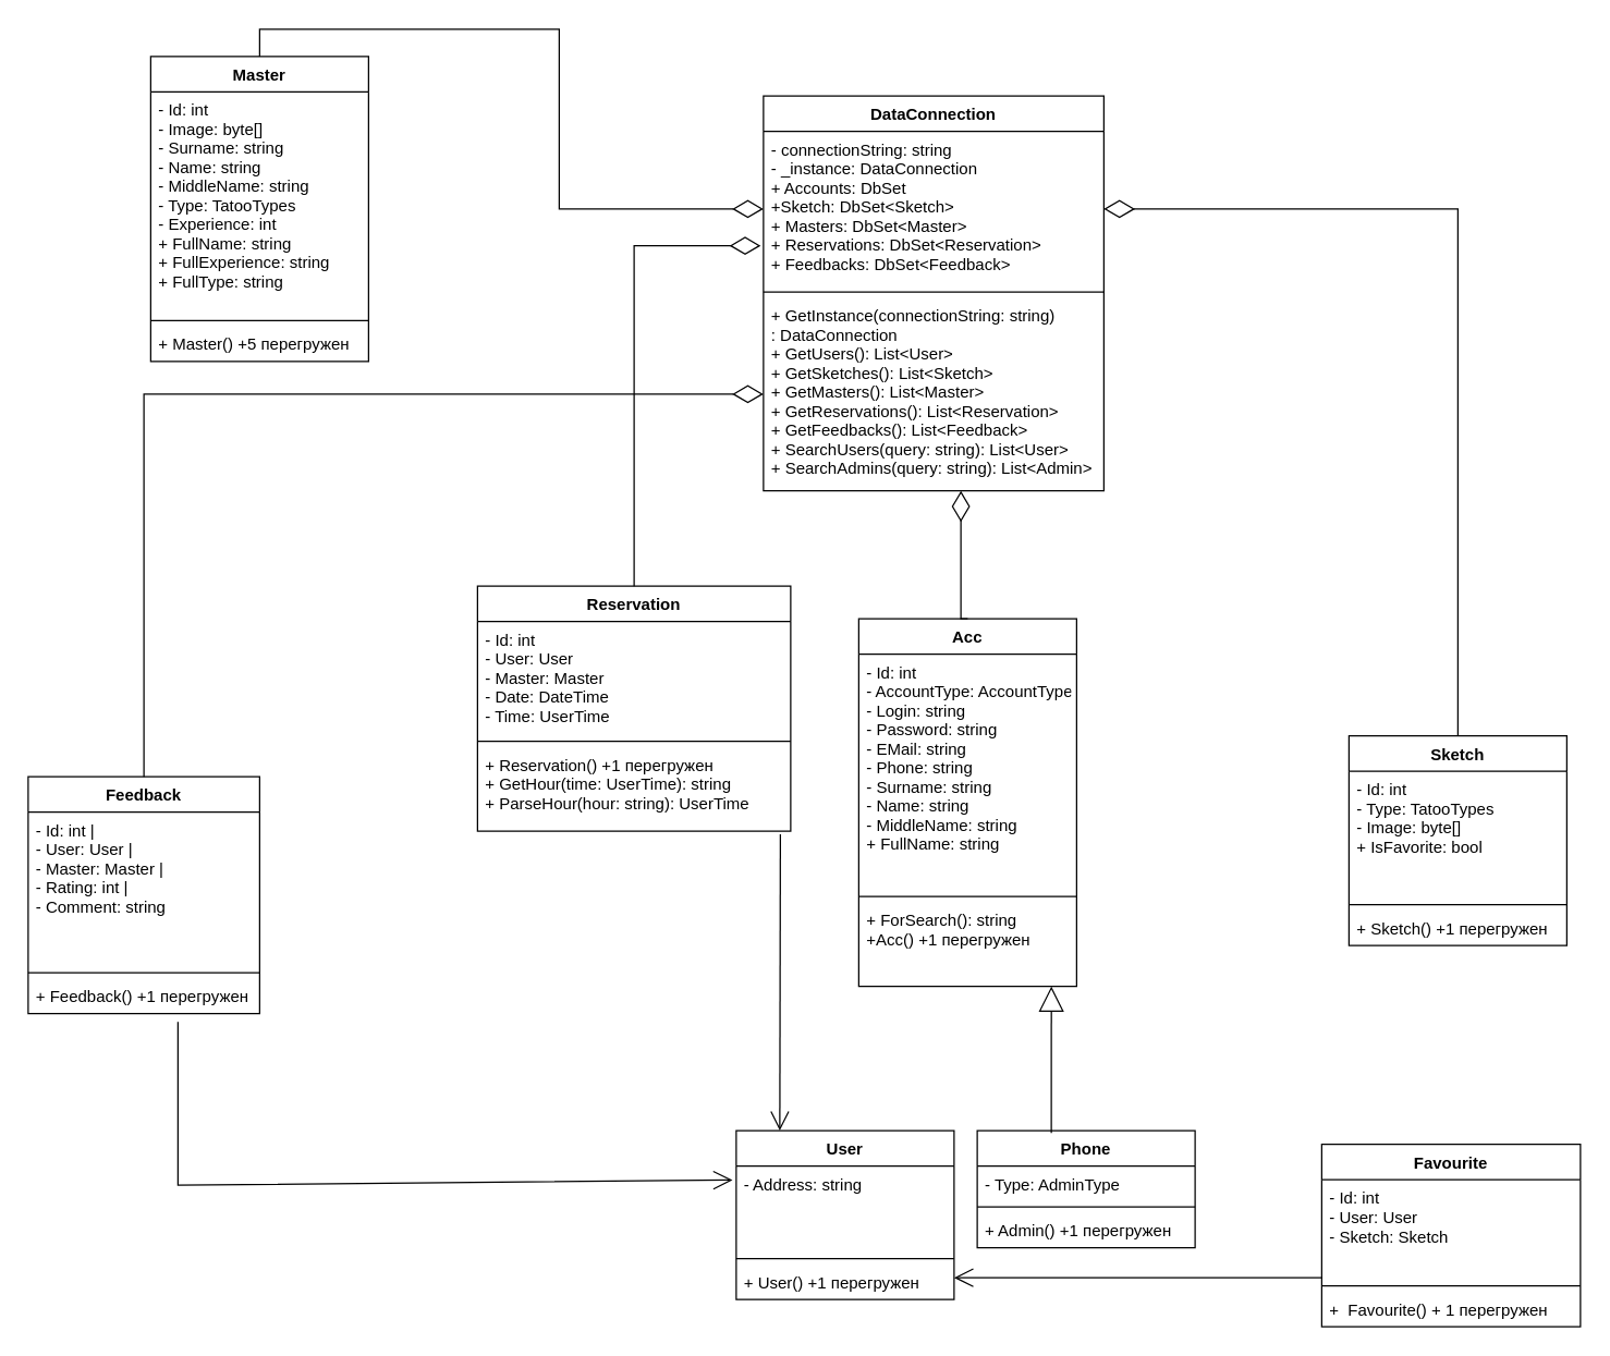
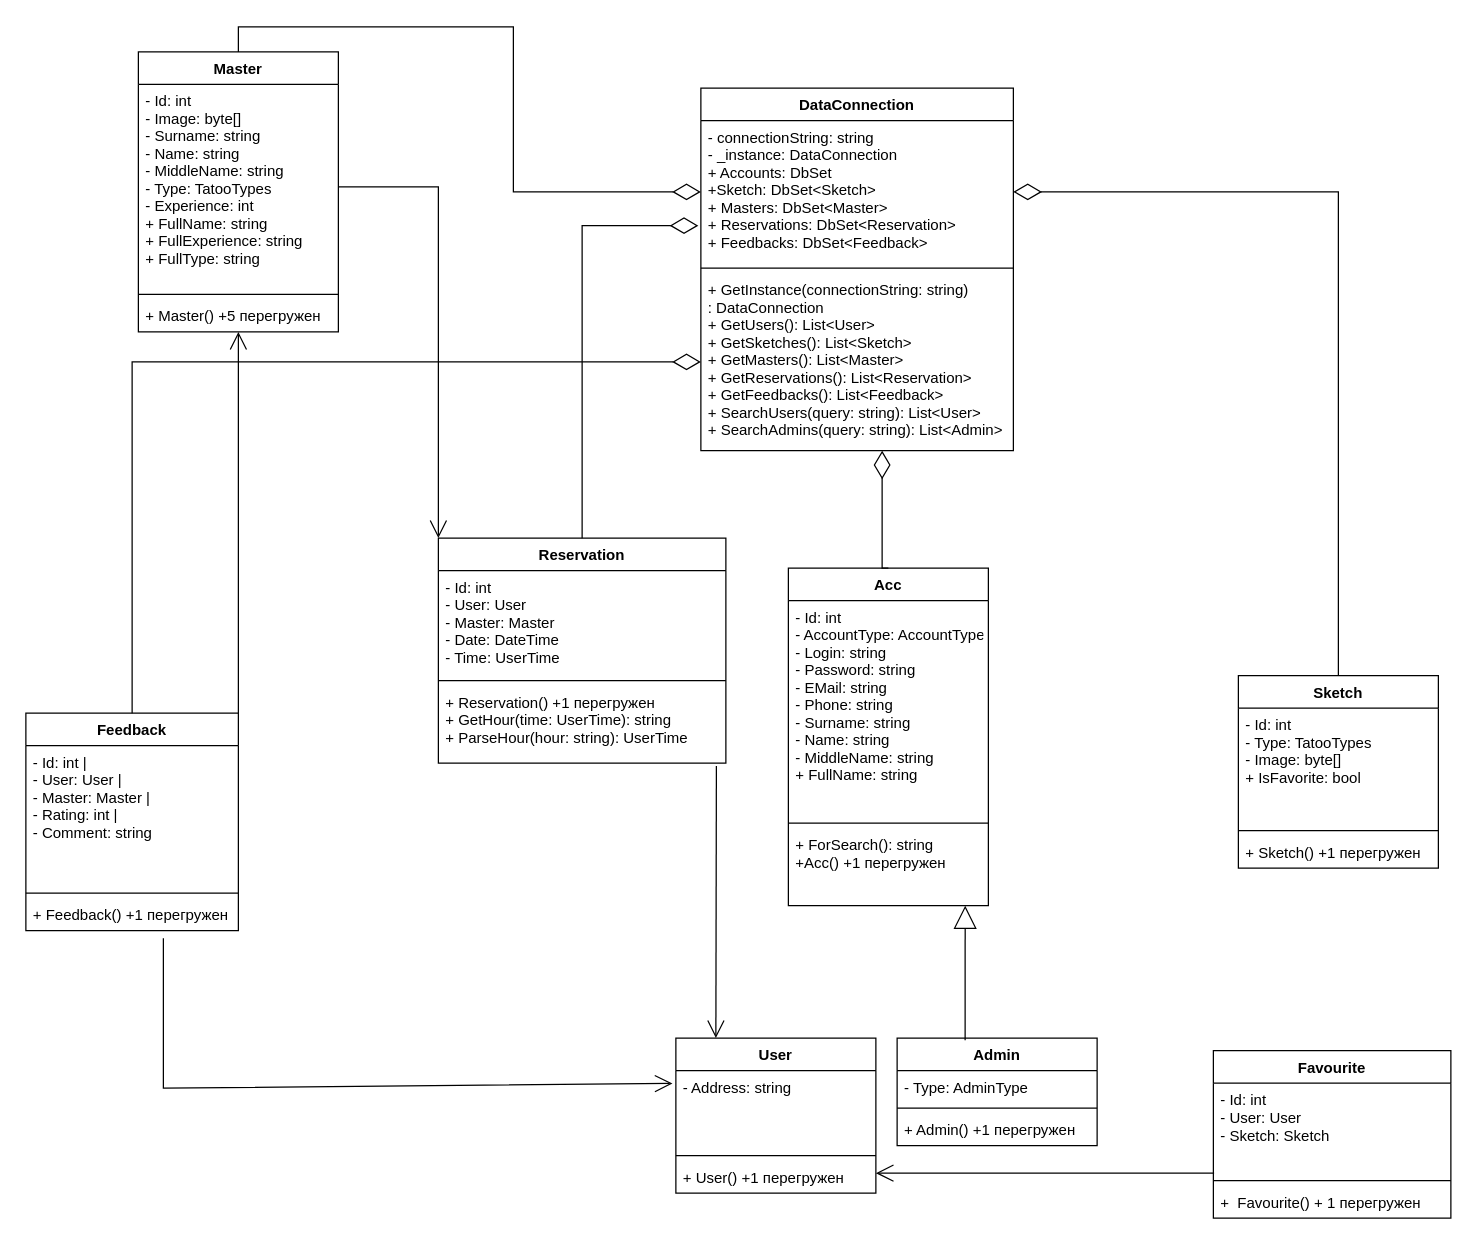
+ <mxCell id="35" value="" style="endArrow=open;endFill=1;endSize=12;html=1;rounded=0;exitX=1;exitY=0.5;exitDx=0;exitDy=0;entryX=0;entryY=0;entryDx=0;entryDy=0;" parent="1" source="15" target="6" edge="1"><mxGeometry width="160" relative="1" as="geometry"><mxPoint x="350" y="189" as="sourcePoint" /><mxPoint x="300" y="419" as="targetPoint" /><Array as="points"><mxPoint x="350" y="128" /></Array></mxGeometry></mxCell>
+ <mxCell id="37" value="" style="endArrow=open;endFill=1;endSize=12;html=1;rounded=0;exitX=1;exitY=0;exitDx=0;exitDy=0;" parent="1" source="10" target="17" edge="1"><mxGeometry width="160" relative="1" as="geometry"><mxPoint x="350" y="419" as="sourcePoint" /><mxPoint x="300" y="49" as="targetPoint" /></mxGeometry></mxCell>
- <mxCell id="30" value="Phone" style="swimlane;fontStyle=1;align=center;verticalAlign=top;childLayout=stackLayout;horizontal=1;startSize=26;horizontalStack=0;resizeParent=1;resizeParentMax=0;resizeLast=0;collapsible=1;marginBottom=0;" parent="1" vertex="1"><mxGeometry x="717" y="809" width="160" height="86" as="geometry" /></mxCell>
+ <mxCell id="30" value="Admin" style="swimlane;fontStyle=1;align=center;verticalAlign=top;childLayout=stackLayout;horizontal=1;startSize=26;horizontalStack=0;resizeParent=1;resizeParentMax=0;resizeLast=0;collapsible=1;marginBottom=0;" parent="1" vertex="1"><mxGeometry x="717" y="809" width="160" height="86" as="geometry" /></mxCell>
